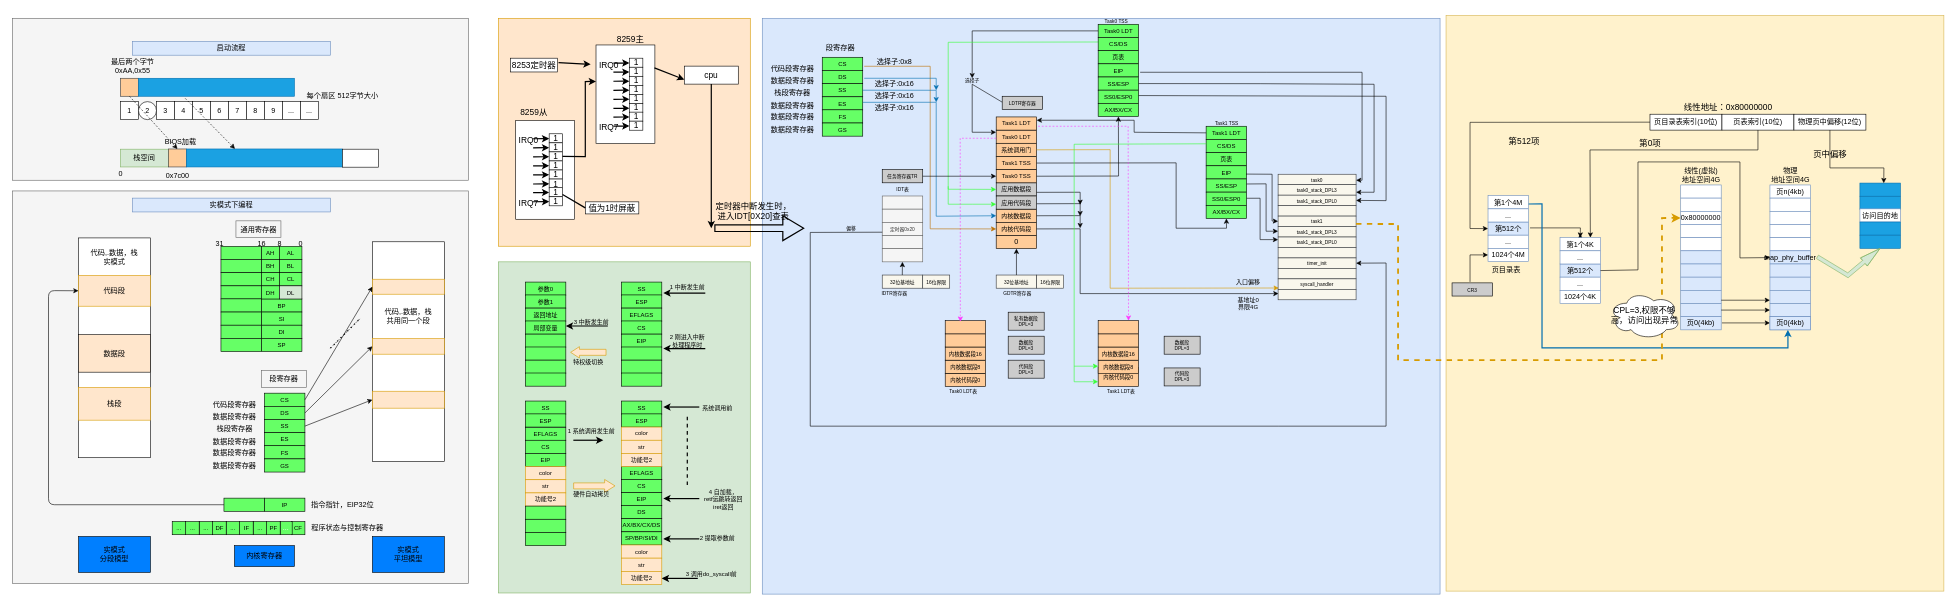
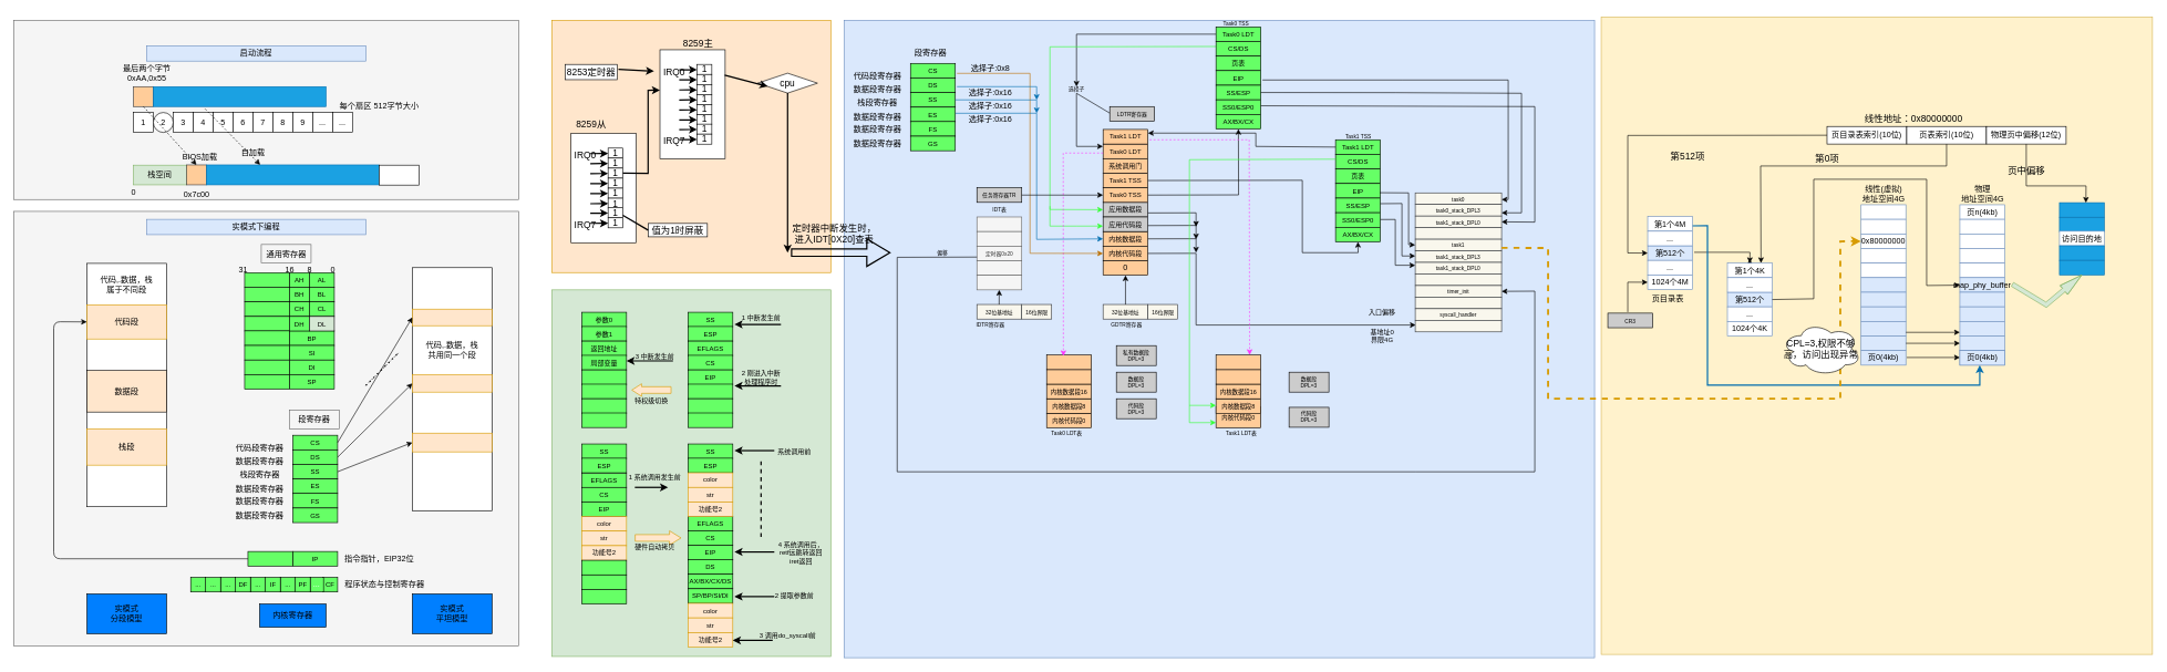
- <mxCell id="197" value="cpu" style="rounded=0;whiteSpace=wrap;html=1;strokeColor=#000000;fontSize=14;fontColor=#000000;fillColor=#FFFFFF;" parent="1" vertex="1"><mxGeometry x="1140" y="109.74" width="90" height="30" as="geometry" /></mxCell>
+ <mxCell id="197" value="cpu" style="rhombus;whiteSpace=wrap;html=1;strokeColor=#000000;fontSize=14;fontColor=#000000;fillColor=#FFFFFF;" parent="1" vertex="1"><mxGeometry x="1140" y="109.74" width="90" height="30" as="geometry" /></mxCell>
+ <mxCell id="286" value="自加载" style="text;html=1;align=center;verticalAlign=middle;resizable=0;points=[];autosize=1;strokeColor=none;fillColor=none;fontColor=#000000;" vertex="1" parent="1"><mxGeometry x="350" y="215" width="60" height="30" as="geometry" /></mxCell>
- <mxCell id="70" value="" style="endArrow=classic;html=1;rounded=0;strokeColor=#d79b00;fontSize=10;fontColor=#000000;fillColor=#ffe6cc;entryX=0.009;entryY=0.874;entryDx=0;entryDy=0;entryPerimeter=0;" parent="1" source="17" target="91" edge="1"><mxGeometry width="50" height="50" relative="1" as="geometry"><mxPoint x="1930" y="310" as="sourcePoint" /><mxPoint x="1980" y="260" as="targetPoint" /><Array as="points"><mxPoint x="1850" y="249" /><mxPoint x="1850" y="480" /></Array></mxGeometry></mxCell>
- <mxCell id="347" value="代码,.数据，栈&lt;br&gt;实模式" style="rounded=0;whiteSpace=wrap;html=1;strokeColor=#FFFFFF;fontColor=#000000;fillColor=#FFFFFF;" vertex="1" parent="1"><mxGeometry x="140" y="402.08" width="100" height="52" as="geometry" /></mxCell>
+ <mxCell id="347" value="代码,.数据，栈&lt;br&gt;属于不同段" style="rounded=0;whiteSpace=wrap;html=1;strokeColor=#FFFFFF;fontColor=#000000;fillColor=#FFFFFF;" vertex="1" parent="1"><mxGeometry x="140" y="402.08" width="100" height="52" as="geometry" /></mxCell>
- <mxCell id="257" value="4 自加载，&lt;br&gt;retf远跳转返回&lt;br&gt;iret返回" style="text;html=1;align=center;verticalAlign=middle;resizable=0;points=[];autosize=1;strokeColor=none;fillColor=none;fontSize=10;fontColor=#000000;" parent="1" vertex="1"><mxGeometry x="1160" y="806.77" width="90" height="50" as="geometry" /></mxCell>
+ <mxCell id="257" value="4 系统调用后，&lt;br&gt;retf远跳转返回&lt;br&gt;iret返回" style="text;html=1;align=center;verticalAlign=middle;resizable=0;points=[];autosize=1;strokeColor=none;fillColor=none;fontSize=10;fontColor=#000000;" parent="1" vertex="1"><mxGeometry x="1160" y="806.77" width="90" height="50" as="geometry" /></mxCell>
